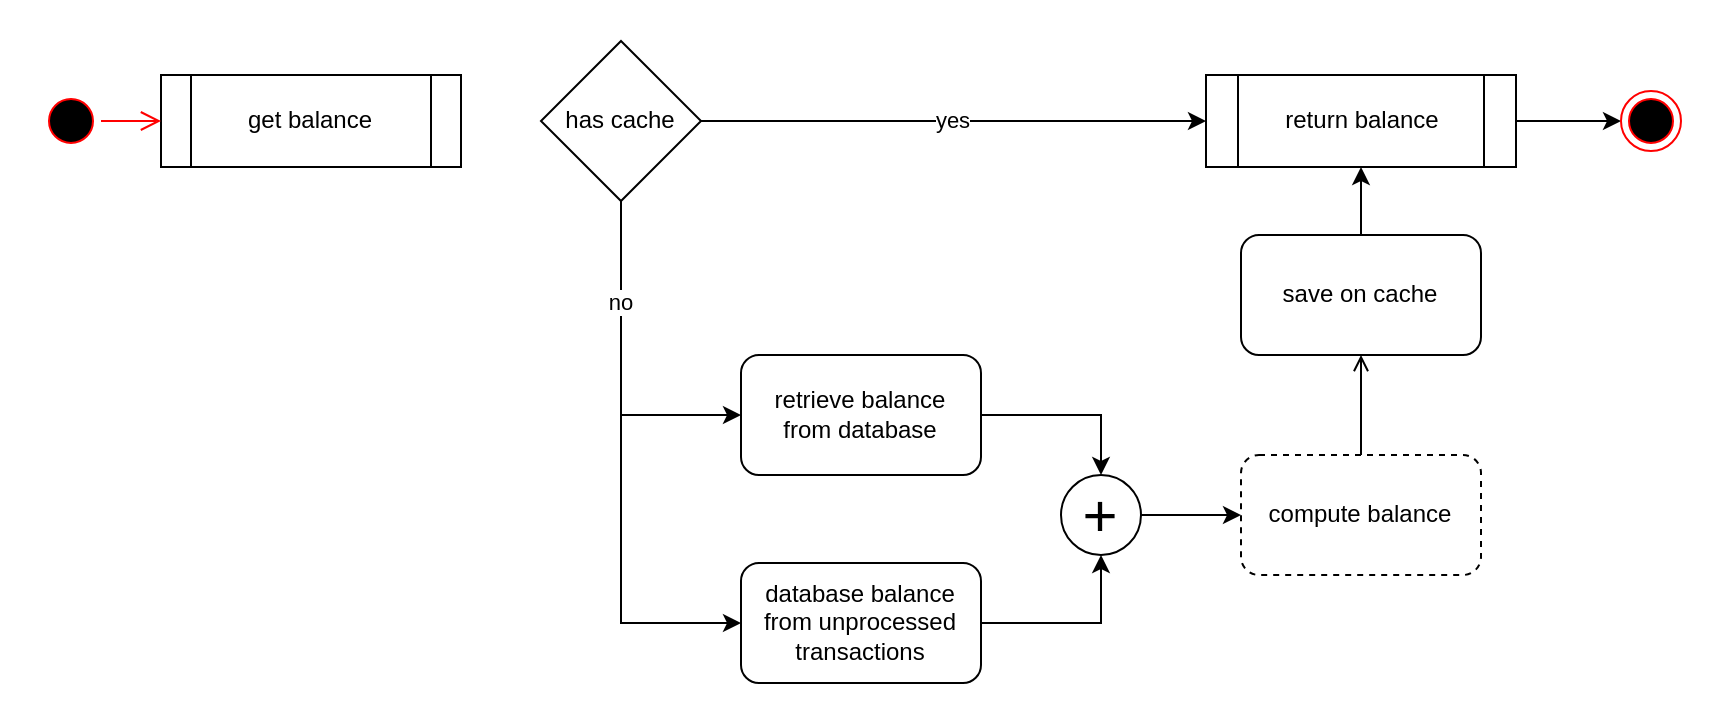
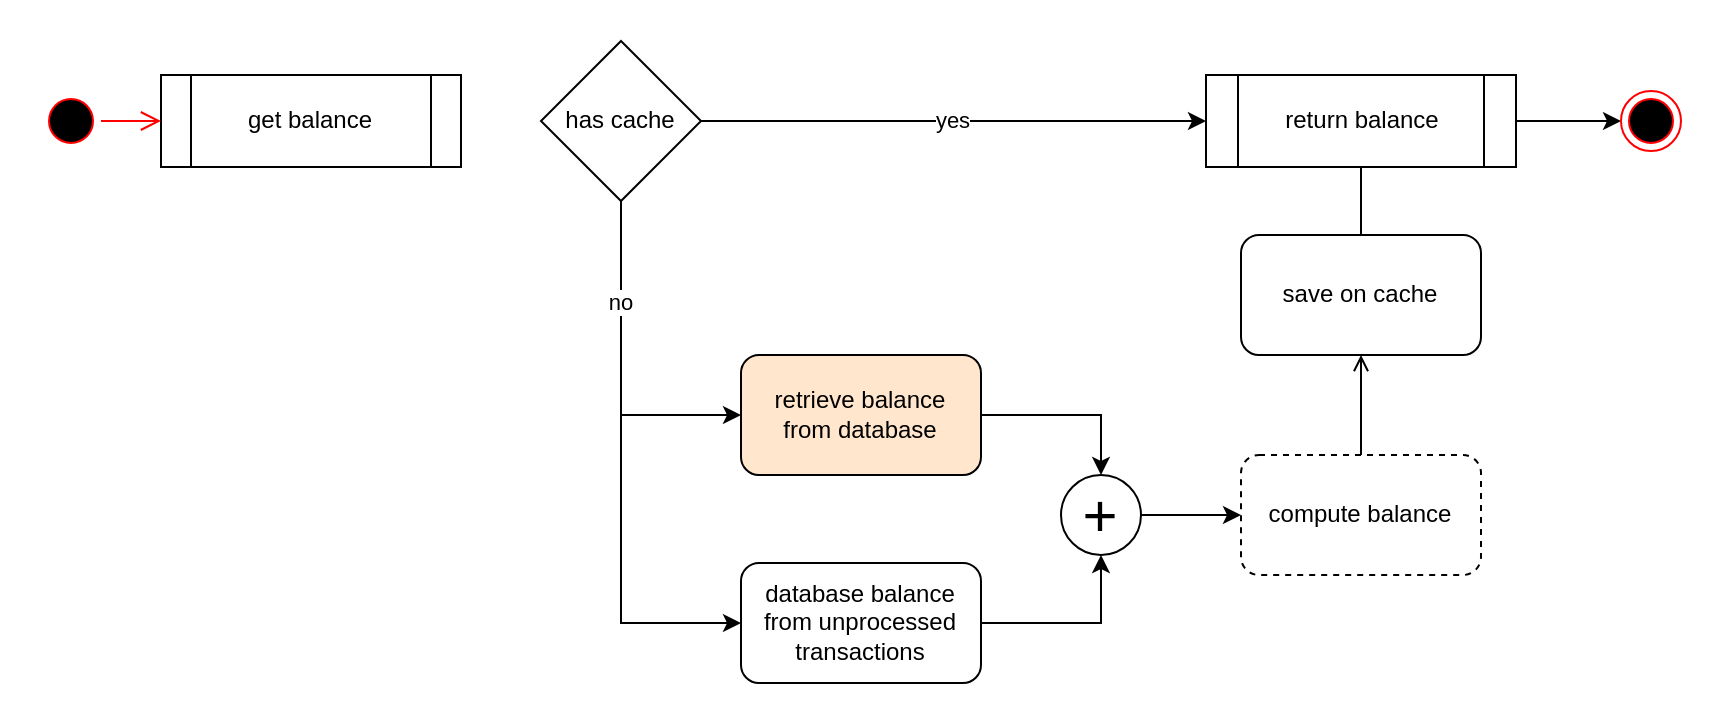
- <mxCell id="17" style="edgeStyle=orthogonalEdgeStyle;rounded=0;orthogonalLoop=1;jettySize=auto;html=1;exitX=0.5;exitY=0;exitDx=0;exitDy=0;" edge="1" parent="1" source="18" target="10"><mxGeometry relative="1" as="geometry" /></mxCell>
+ <mxCell id="17" style="edgeStyle=orthogonalEdgeStyle;rounded=0;orthogonalLoop=1;jettySize=auto;html=1;exitX=0.5;exitY=0;exitDx=0;exitDy=0;endArrow=none;" edge="1" parent="1" source="18" target="10"><mxGeometry relative="1" as="geometry" /></mxCell>
- <mxCell id="3" value="retrieve balance&lt;br&gt;from database" style="rounded=1;whiteSpace=wrap;html=1;" vertex="1" parent="1"><mxGeometry x="370" y="177" width="120" height="60" as="geometry" /></mxCell>
+ <mxCell id="3" value="retrieve balance&lt;br&gt;from database" style="rounded=1;whiteSpace=wrap;html=1;fillColor=#ffe6cc;" vertex="1" parent="1"><mxGeometry x="370" y="177" width="120" height="60" as="geometry" /></mxCell>
